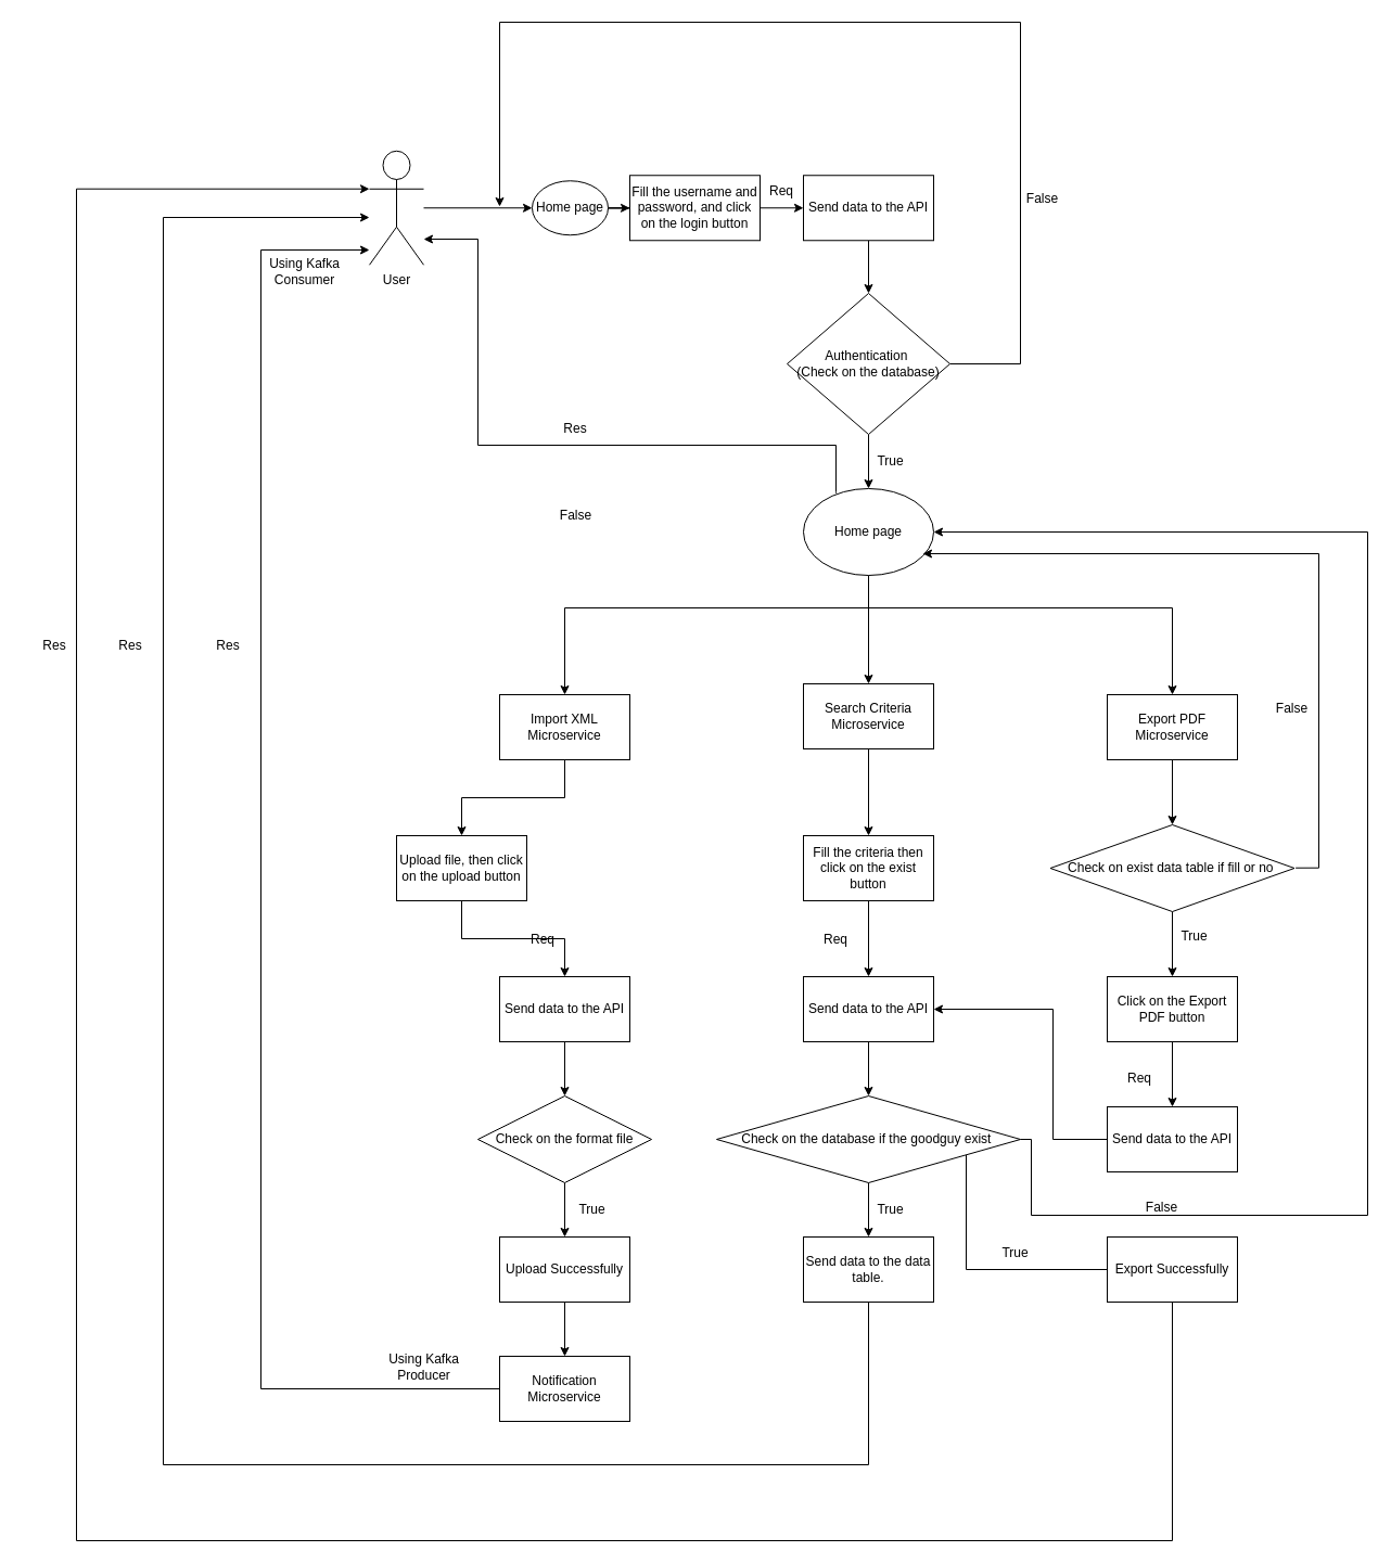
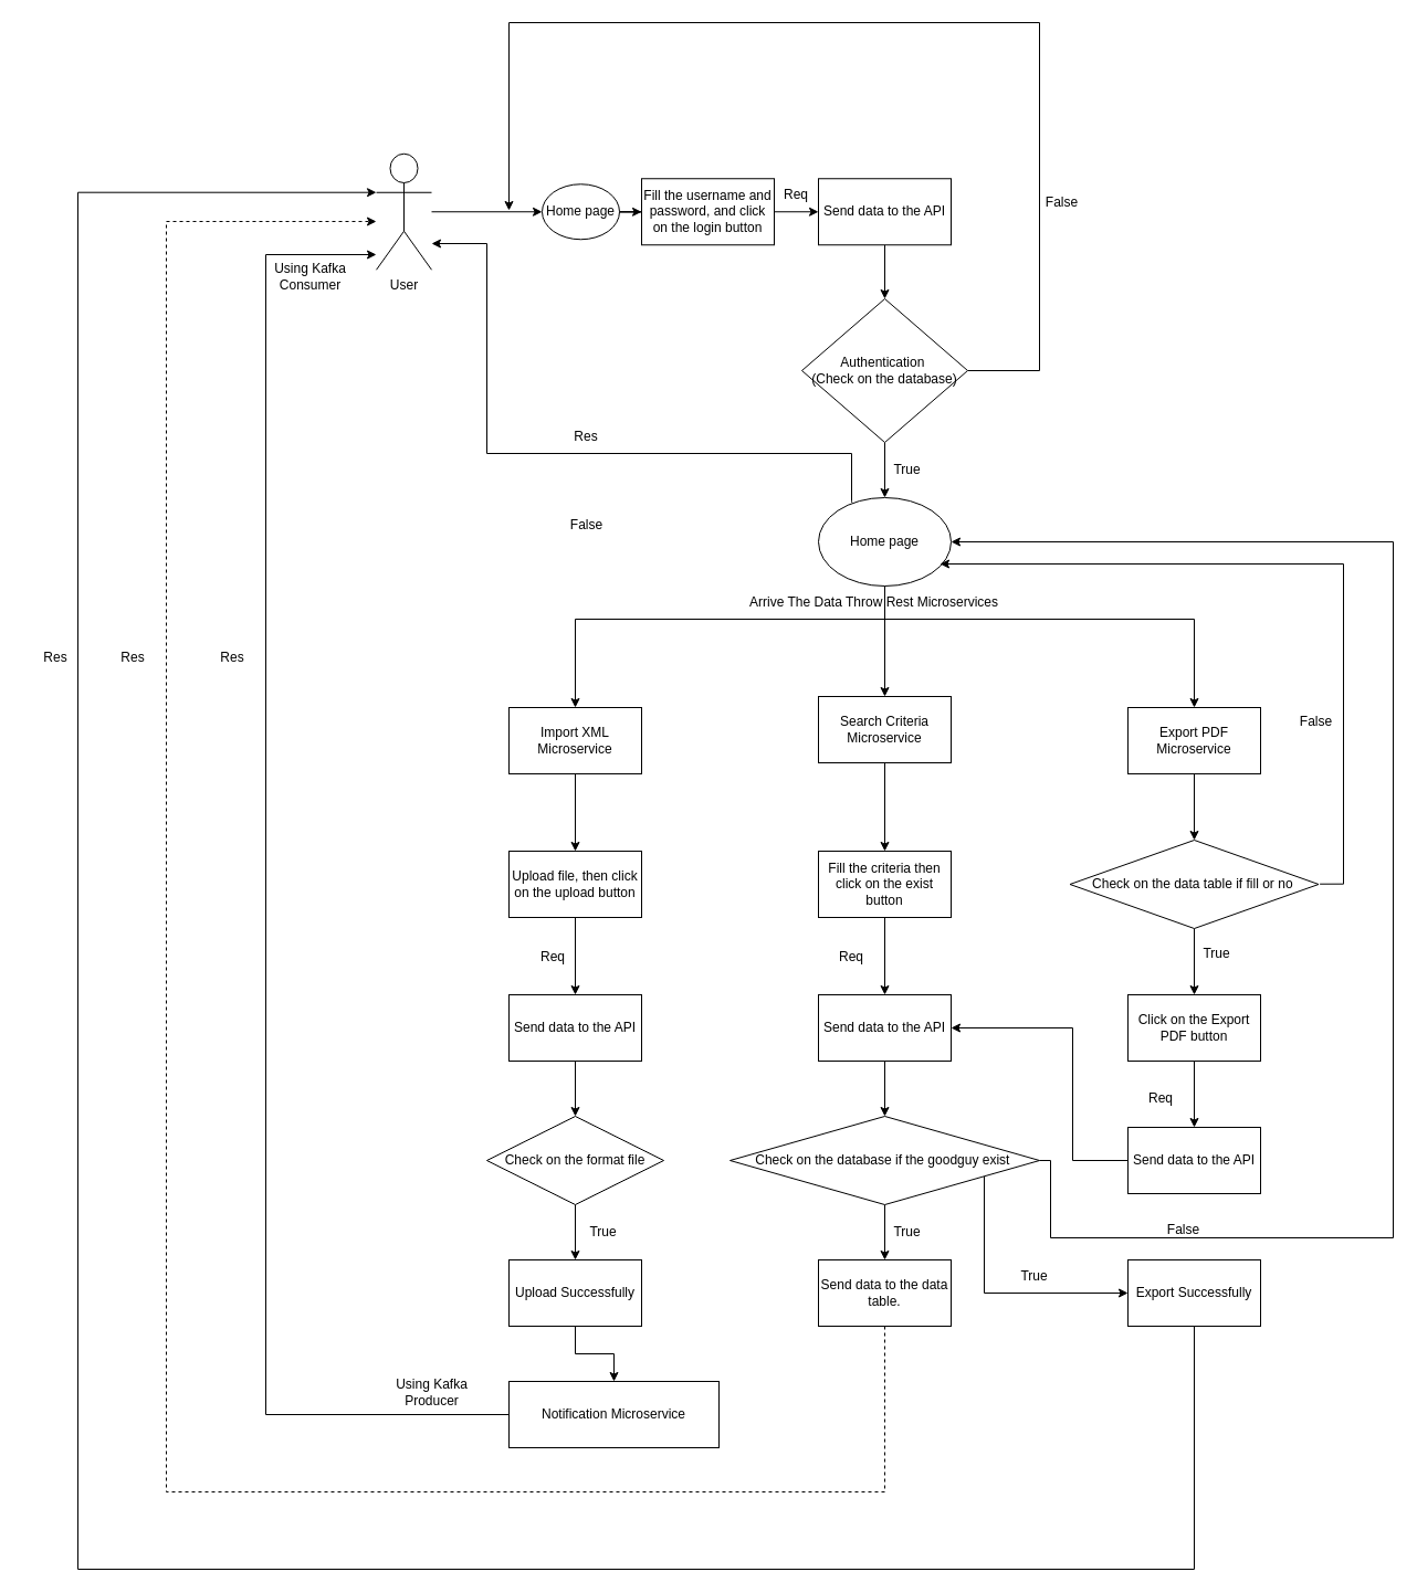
+ <mxCell id="38" value="Arrive The Data Throw Rest Microservices" style="text;html=1;align=center;verticalAlign=middle;resizable=0;points=[];autosize=1;strokeColor=none;fillColor=none;" parent="1" vertex="1"><mxGeometry x="665" y="530" width="250" height="30" as="geometry" /></mxCell>
- <mxCell id="25" value="Upload file, then click on the upload button" style="rounded=0;whiteSpace=wrap;html=1;" parent="1" vertex="1"><mxGeometry x="365" y="770" width="120" height="60" as="geometry" /></mxCell>
+ <mxCell id="25" value="Upload file, then click on the upload button" style="rounded=0;whiteSpace=wrap;html=1;" parent="1" vertex="1"><mxGeometry x="460" y="770" width="120" height="60" as="geometry" /></mxCell>
- <mxCell id="43" value="Check on exist data table if fill or no&amp;nbsp;" style="rhombus;whiteSpace=wrap;html=1;" parent="1" vertex="1"><mxGeometry x="967.5" y="760" width="225" height="80" as="geometry" /></mxCell>
+ <mxCell id="43" value="Check on the data table if fill or no&amp;nbsp;" style="rhombus;whiteSpace=wrap;html=1;" parent="1" vertex="1"><mxGeometry x="967.5" y="760" width="225" height="80" as="geometry" /></mxCell>
- <mxCell id="53" style="edgeStyle=orthogonalEdgeStyle;rounded=0;orthogonalLoop=1;jettySize=auto;html=1;" parent="1" source="54" target="3" edge="1"><mxGeometry relative="1" as="geometry"><Array as="points"><mxPoint x="800" y="1350" /><mxPoint x="150" y="1350" /><mxPoint x="150" y="200" /></Array></mxGeometry></mxCell>
+ <mxCell id="53" style="edgeStyle=orthogonalEdgeStyle;rounded=0;orthogonalLoop=1;jettySize=auto;html=1;dashed=1;" parent="1" source="54" target="3" edge="1"><mxGeometry relative="1" as="geometry"><Array as="points"><mxPoint x="800" y="1350" /><mxPoint x="150" y="1350" /><mxPoint x="150" y="200" /></Array></mxGeometry></mxCell>
- <mxCell id="51" style="edgeStyle=orthogonalEdgeStyle;rounded=0;orthogonalLoop=1;jettySize=auto;html=1;endArrow=none;" parent="1" source="52" target="65" edge="1"><mxGeometry relative="1" as="geometry"><Array as="points"><mxPoint x="890" y="1170" /></Array></mxGeometry></mxCell>
+ <mxCell id="51" style="edgeStyle=orthogonalEdgeStyle;rounded=0;orthogonalLoop=1;jettySize=auto;html=1;" parent="1" source="52" target="65" edge="1"><mxGeometry relative="1" as="geometry"><Array as="points"><mxPoint x="890" y="1170" /></Array></mxGeometry></mxCell>
- <mxCell id="70" value="Notification Microservice" style="rounded=0;whiteSpace=wrap;html=1;" vertex="1" parent="1"><mxGeometry x="460" y="1250" width="120" height="60" as="geometry" /></mxCell>
+ <mxCell id="70" value="Notification Microservice" style="rounded=0;whiteSpace=wrap;html=1;" vertex="1" parent="1"><mxGeometry x="460" y="1250" width="190" height="60" as="geometry" /></mxCell>
